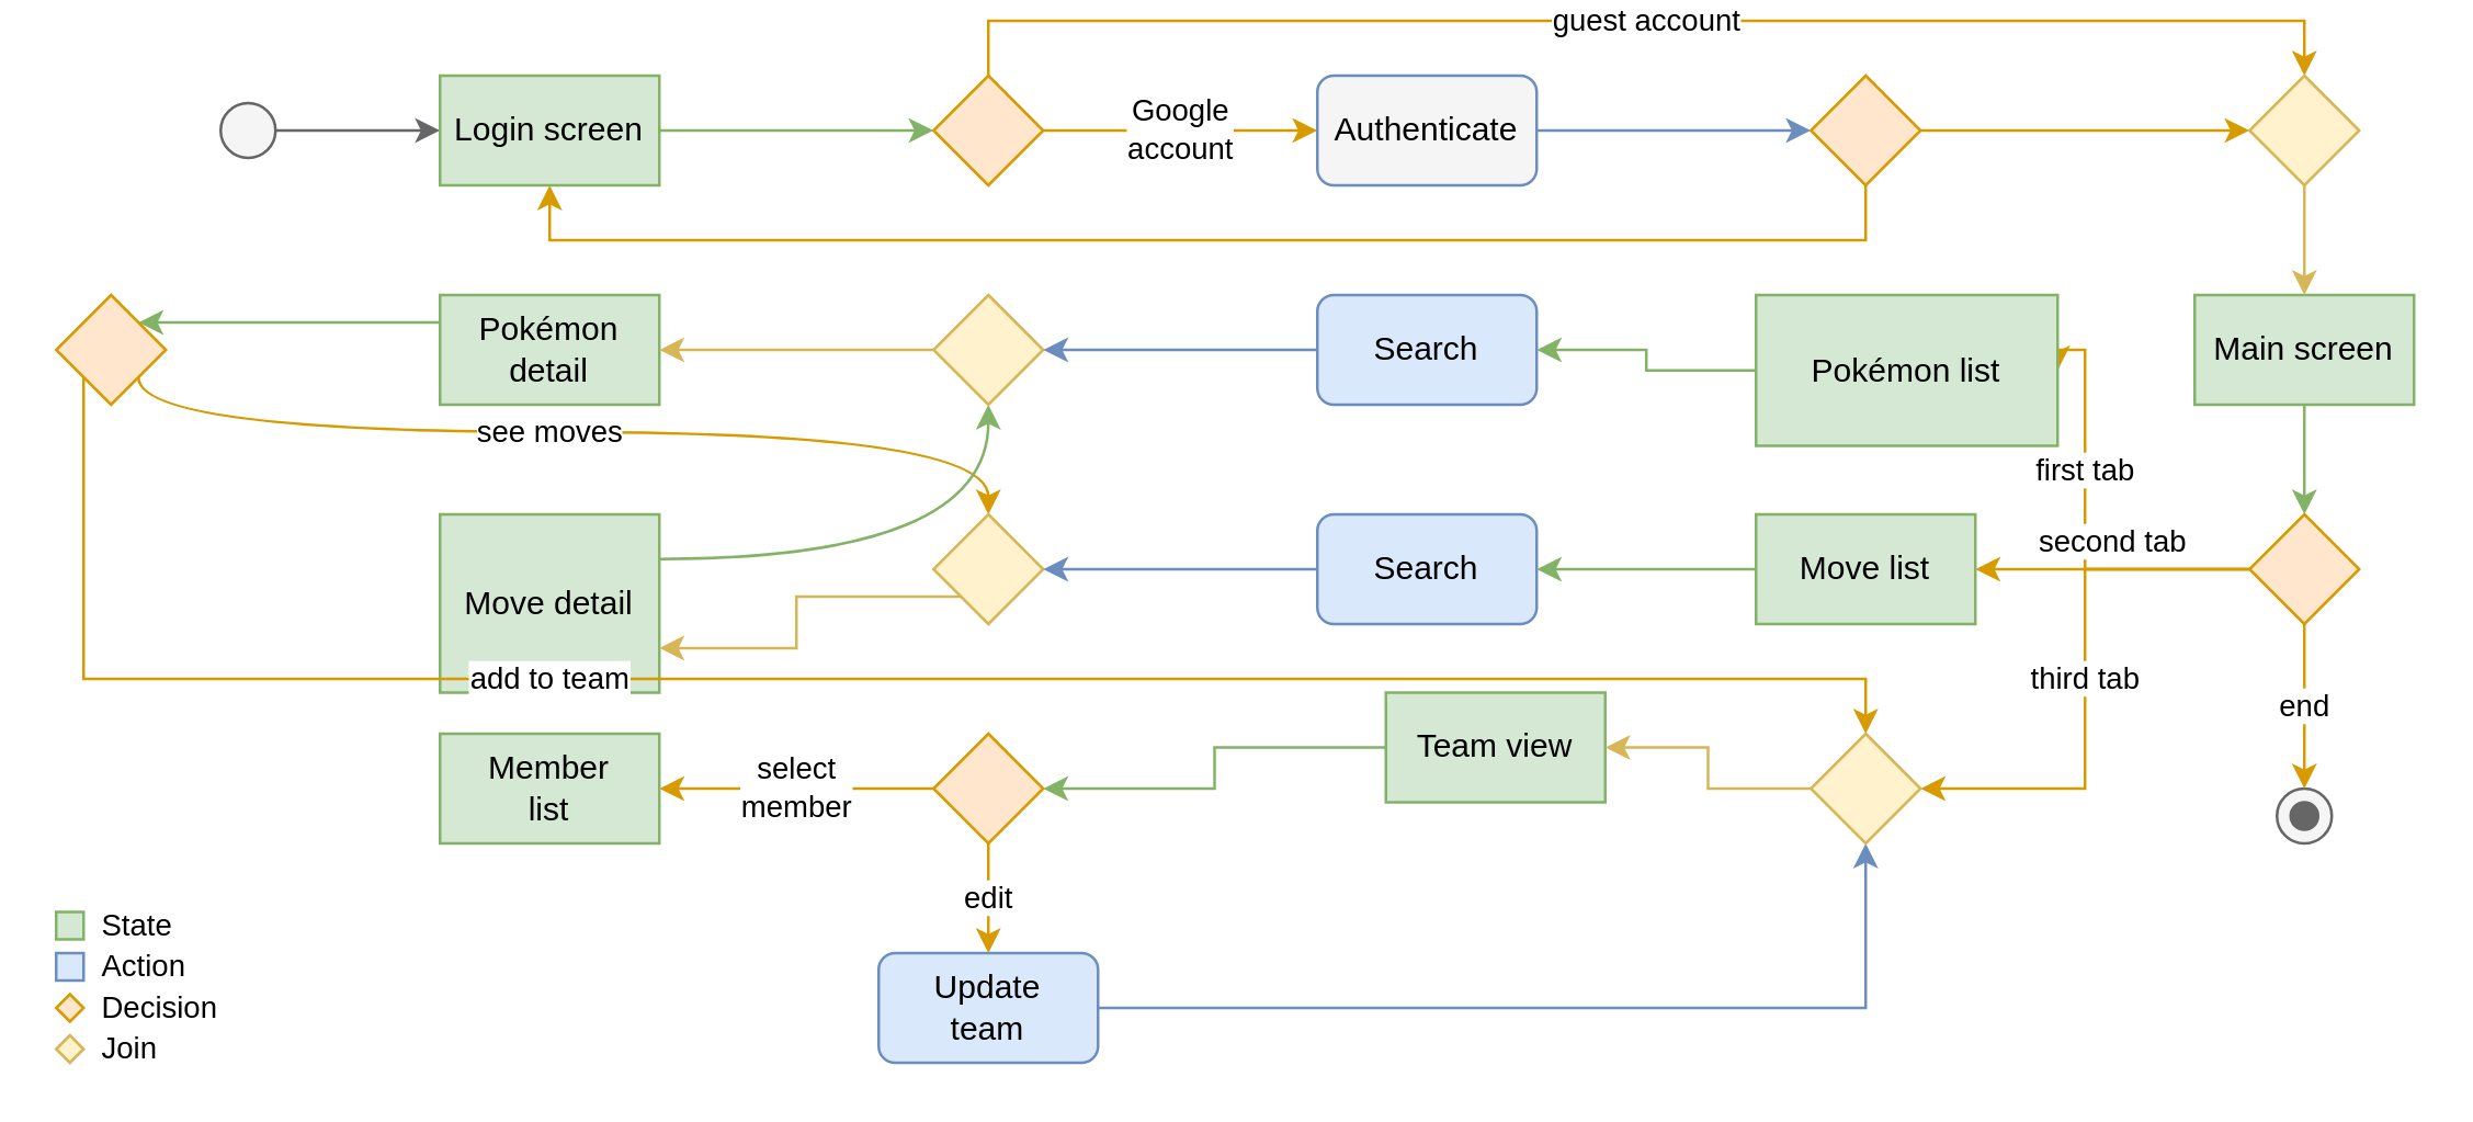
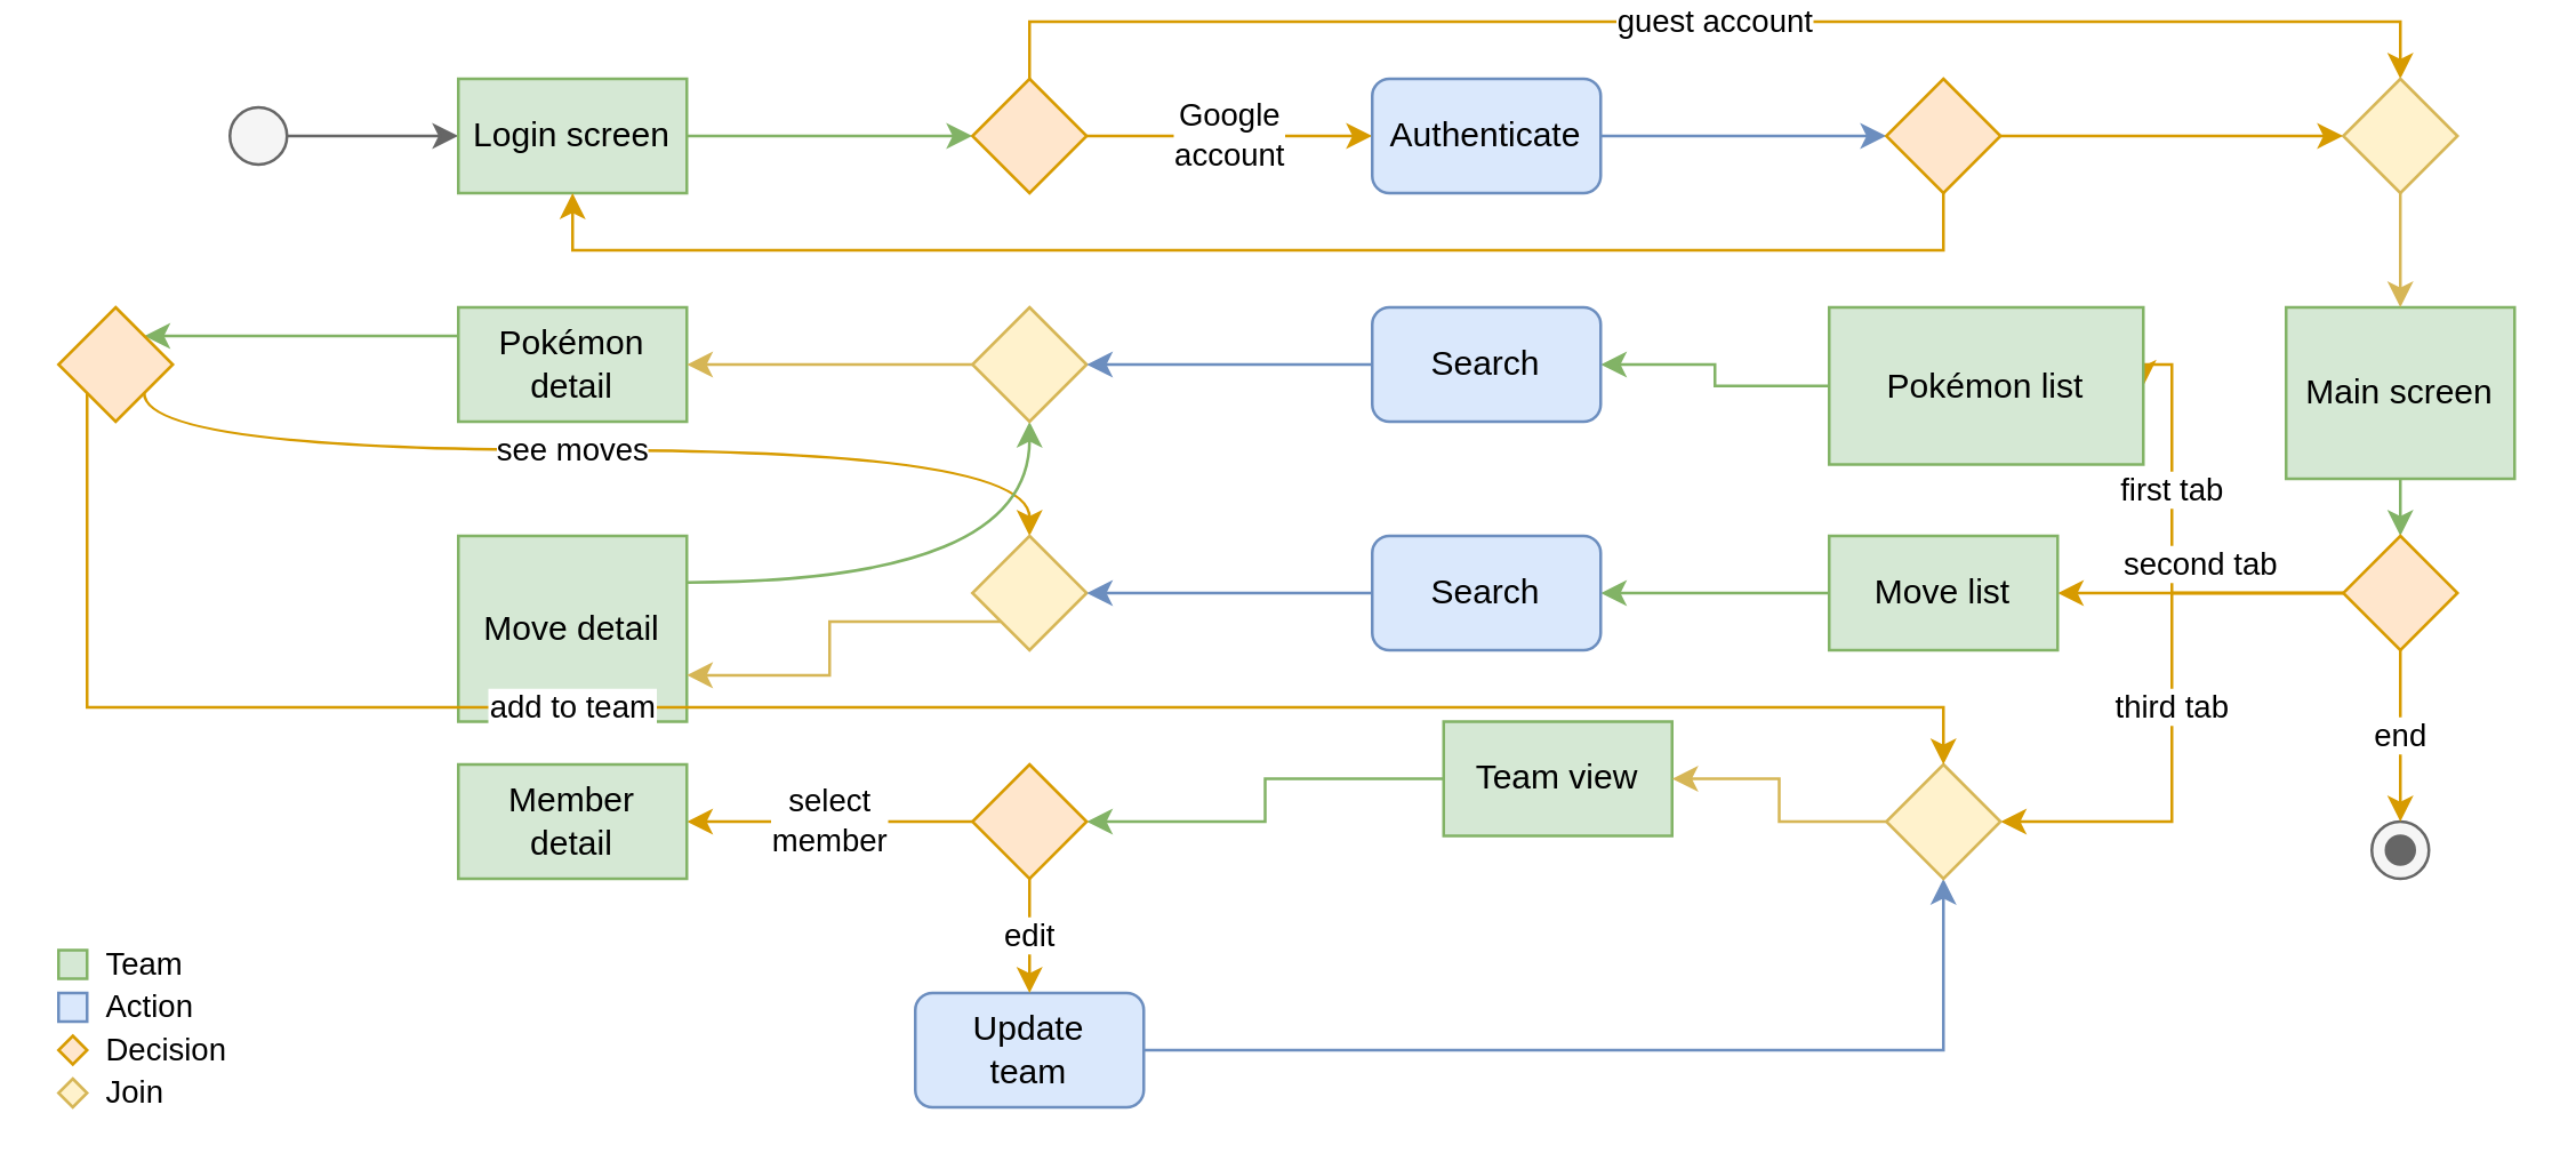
- <mxCell id="11" value="Authenticate" style="rounded=1;whiteSpace=wrap;html=1;fontSize=12;glass=0;strokeWidth=1;shadow=0;fillColor=#f5f5f5;strokeColor=#6c8ebf;" parent="1" vertex="1"><mxGeometry x="480" y="20" width="80" height="40" as="geometry" /></mxCell>
+ <mxCell id="11" value="Authenticate" style="rounded=1;whiteSpace=wrap;html=1;fontSize=12;glass=0;strokeWidth=1;shadow=0;fillColor=#dae8fc;strokeColor=#6c8ebf;" parent="1" vertex="1"><mxGeometry x="480" y="20" width="80" height="40" as="geometry" /></mxCell>
- <mxCell id="16" value="Main screen" style="rounded=0;whiteSpace=wrap;html=1;fillColor=#d5e8d4;strokeColor=#82b366;" parent="1" vertex="1"><mxGeometry x="800" y="100" width="80" height="40" as="geometry" /></mxCell>
+ <mxCell id="16" value="Main screen" style="rounded=0;whiteSpace=wrap;html=1;fillColor=#d5e8d4;strokeColor=#82b366;" parent="1" vertex="1"><mxGeometry x="800" y="100" width="80" height="60" as="geometry" /></mxCell>
- <mxCell id="50" value="Member&lt;div&gt;list&lt;/div&gt;" style="rounded=0;whiteSpace=wrap;html=1;fillColor=#d5e8d4;strokeColor=#82b366;" parent="1" vertex="1"><mxGeometry x="160" y="260" width="80" height="40" as="geometry" /></mxCell>
+ <mxCell id="50" value="Member&lt;div&gt;detail&lt;/div&gt;" style="rounded=0;whiteSpace=wrap;html=1;fillColor=#d5e8d4;strokeColor=#82b366;" parent="1" vertex="1"><mxGeometry x="160" y="260" width="80" height="40" as="geometry" /></mxCell>
- <mxCell id="57" value="State" style="text;html=1;align=left;verticalAlign=middle;whiteSpace=wrap;rounded=0;fontSize=11;" vertex="1" parent="1"><mxGeometry x="35" y="325" width="65" height="10" as="geometry" /></mxCell>
+ <mxCell id="57" value="Team" style="text;html=1;align=left;verticalAlign=middle;whiteSpace=wrap;rounded=0;fontSize=11;" vertex="1" parent="1"><mxGeometry x="35" y="325" width="65" height="10" as="geometry" /></mxCell>
